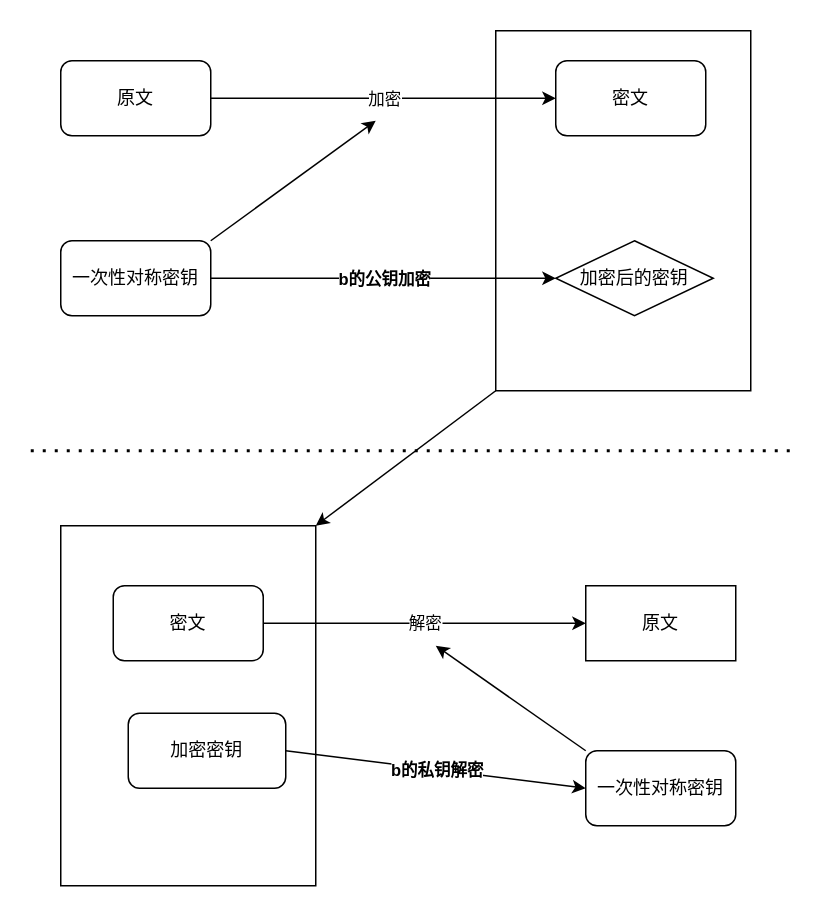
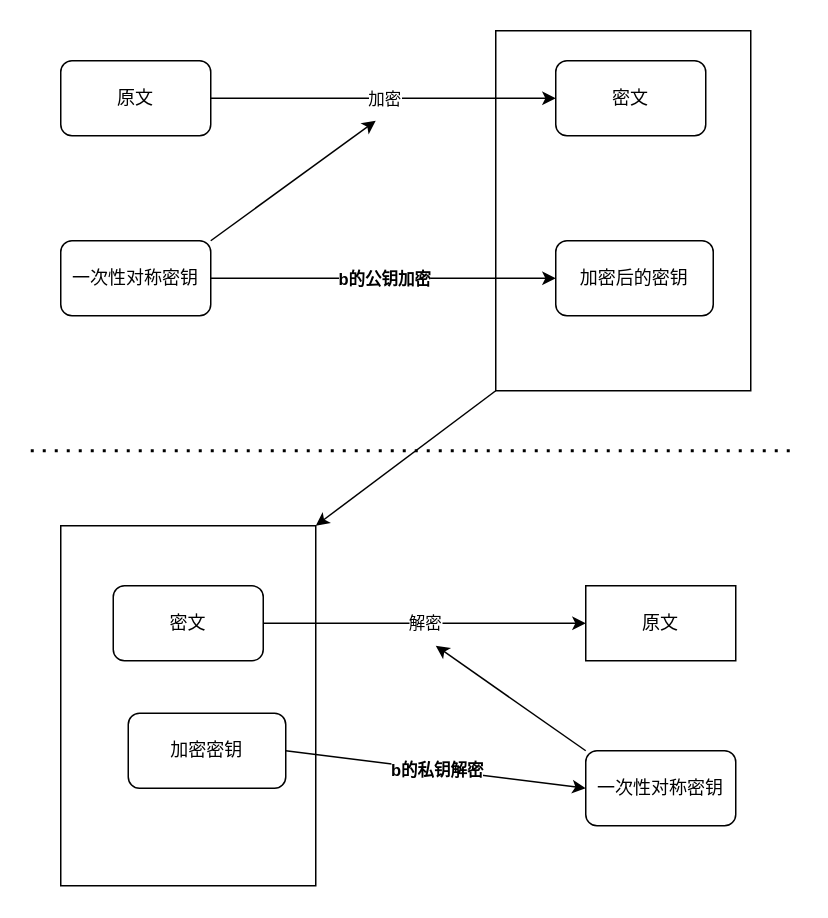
- <mxCell id="10" value="加密后的密钥" style="rhombus;whiteSpace=wrap;html=1;" vertex="1" parent="1"><mxGeometry x="370" y="160" width="105" height="50" as="geometry" /></mxCell>
+ <mxCell id="10" value="加密后的密钥" style="rounded=1;whiteSpace=wrap;html=1;" vertex="1" parent="1"><mxGeometry x="370" y="160" width="105" height="50" as="geometry" /></mxCell>
